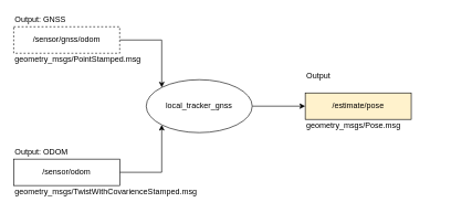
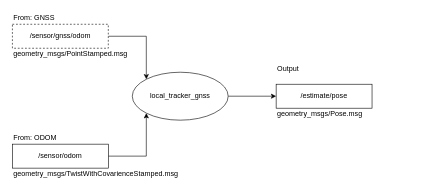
- <mxCell id="7" value="Output: GNSS" style="text;html=1;strokeColor=none;fillColor=none;align=left;verticalAlign=middle;whiteSpace=wrap;rounded=0;" vertex="1" parent="1"><mxGeometry x="20" y="20" width="100" height="20" as="geometry" /></mxCell>
+ <mxCell id="7" value="From: GNSS" style="text;html=1;strokeColor=none;fillColor=none;align=left;verticalAlign=middle;whiteSpace=wrap;rounded=0;" vertex="1" parent="1"><mxGeometry x="20" y="20" width="100" height="20" as="geometry" /></mxCell>
- <mxCell id="6" value="/estimate/pose" style="rounded=0;whiteSpace=wrap;html=1;fillColor=#fff2cc;" vertex="1" parent="1"><mxGeometry x="460" y="140" width="160" height="40" as="geometry" /></mxCell>
+ <mxCell id="6" value="/estimate/pose" style="rounded=0;whiteSpace=wrap;html=1;" vertex="1" parent="1"><mxGeometry x="460" y="140" width="160" height="40" as="geometry" /></mxCell>
- <mxCell id="10" value="Output: ODOM" style="text;html=1;strokeColor=none;fillColor=none;align=left;verticalAlign=middle;whiteSpace=wrap;rounded=0;" vertex="1" parent="1"><mxGeometry x="20" y="220" width="100" height="20" as="geometry" /></mxCell>
+ <mxCell id="10" value="From: ODOM" style="text;html=1;strokeColor=none;fillColor=none;align=left;verticalAlign=middle;whiteSpace=wrap;rounded=0;" vertex="1" parent="1"><mxGeometry x="20" y="220" width="100" height="20" as="geometry" /></mxCell>
